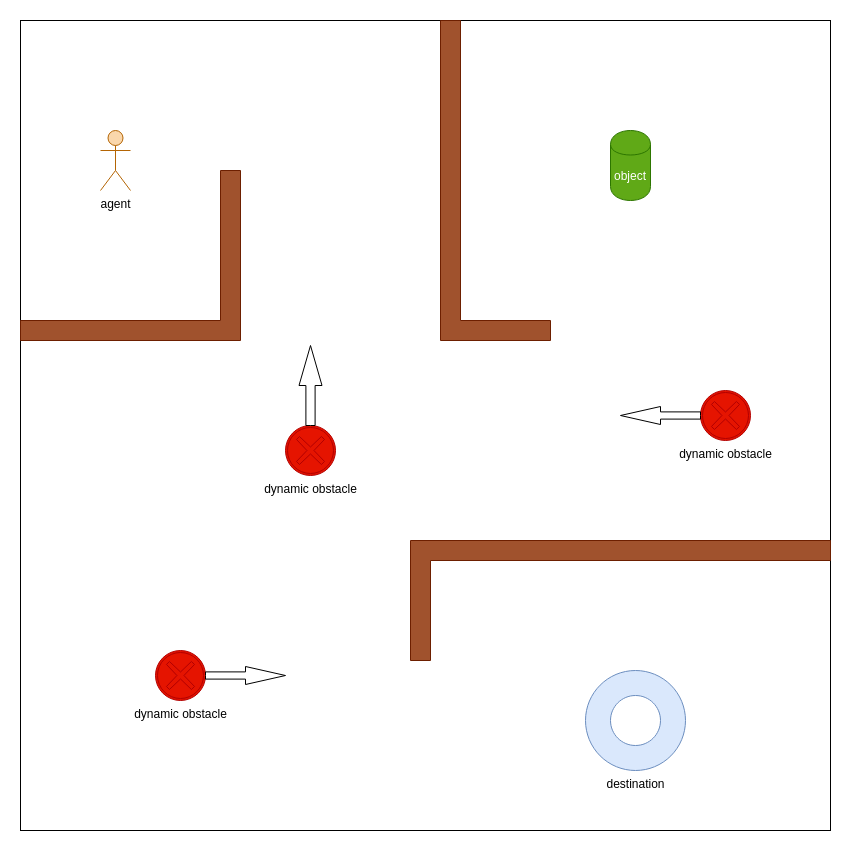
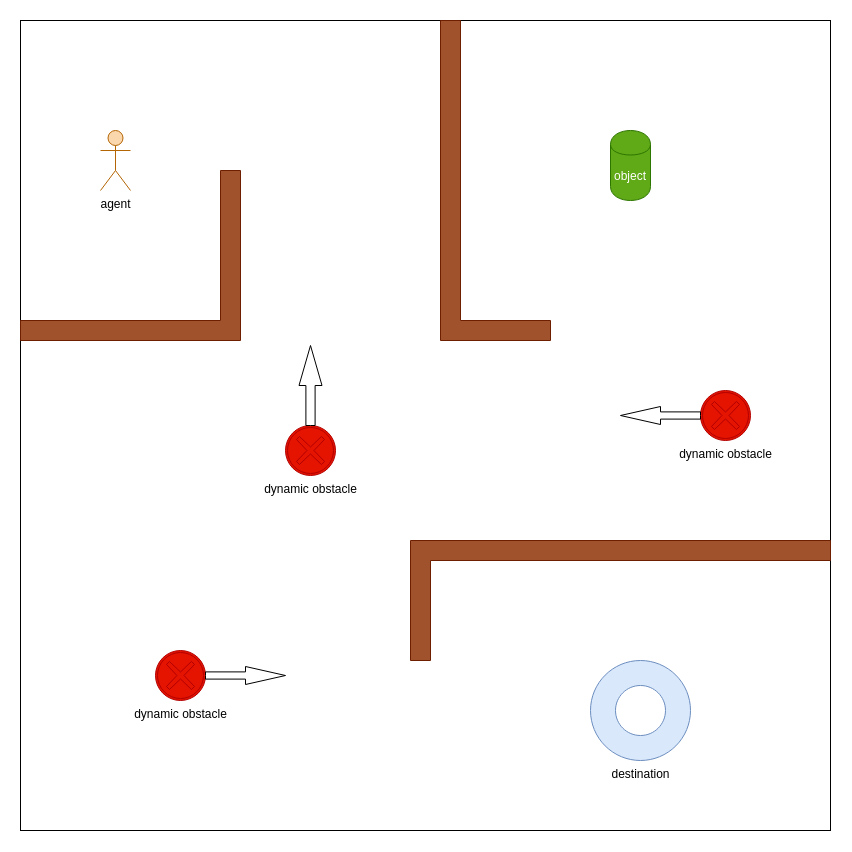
- <mxCell id="6" value="destination" style="verticalLabelPosition=bottom;verticalAlign=top;html=1;shape=mxgraph.basic.donut;dx=25;fillColor=#dae8fc;strokeColor=#6c8ebf;" vertex="1" parent="1"><mxGeometry x="585" y="670" width="100" height="100" as="geometry" /></mxCell>
+ <mxCell id="6" value="destination" style="verticalLabelPosition=bottom;verticalAlign=top;html=1;shape=mxgraph.basic.donut;dx=25;fillColor=#dae8fc;strokeColor=#6c8ebf;" vertex="1" parent="1"><mxGeometry x="590" y="660" width="100" height="100" as="geometry" /></mxCell>
